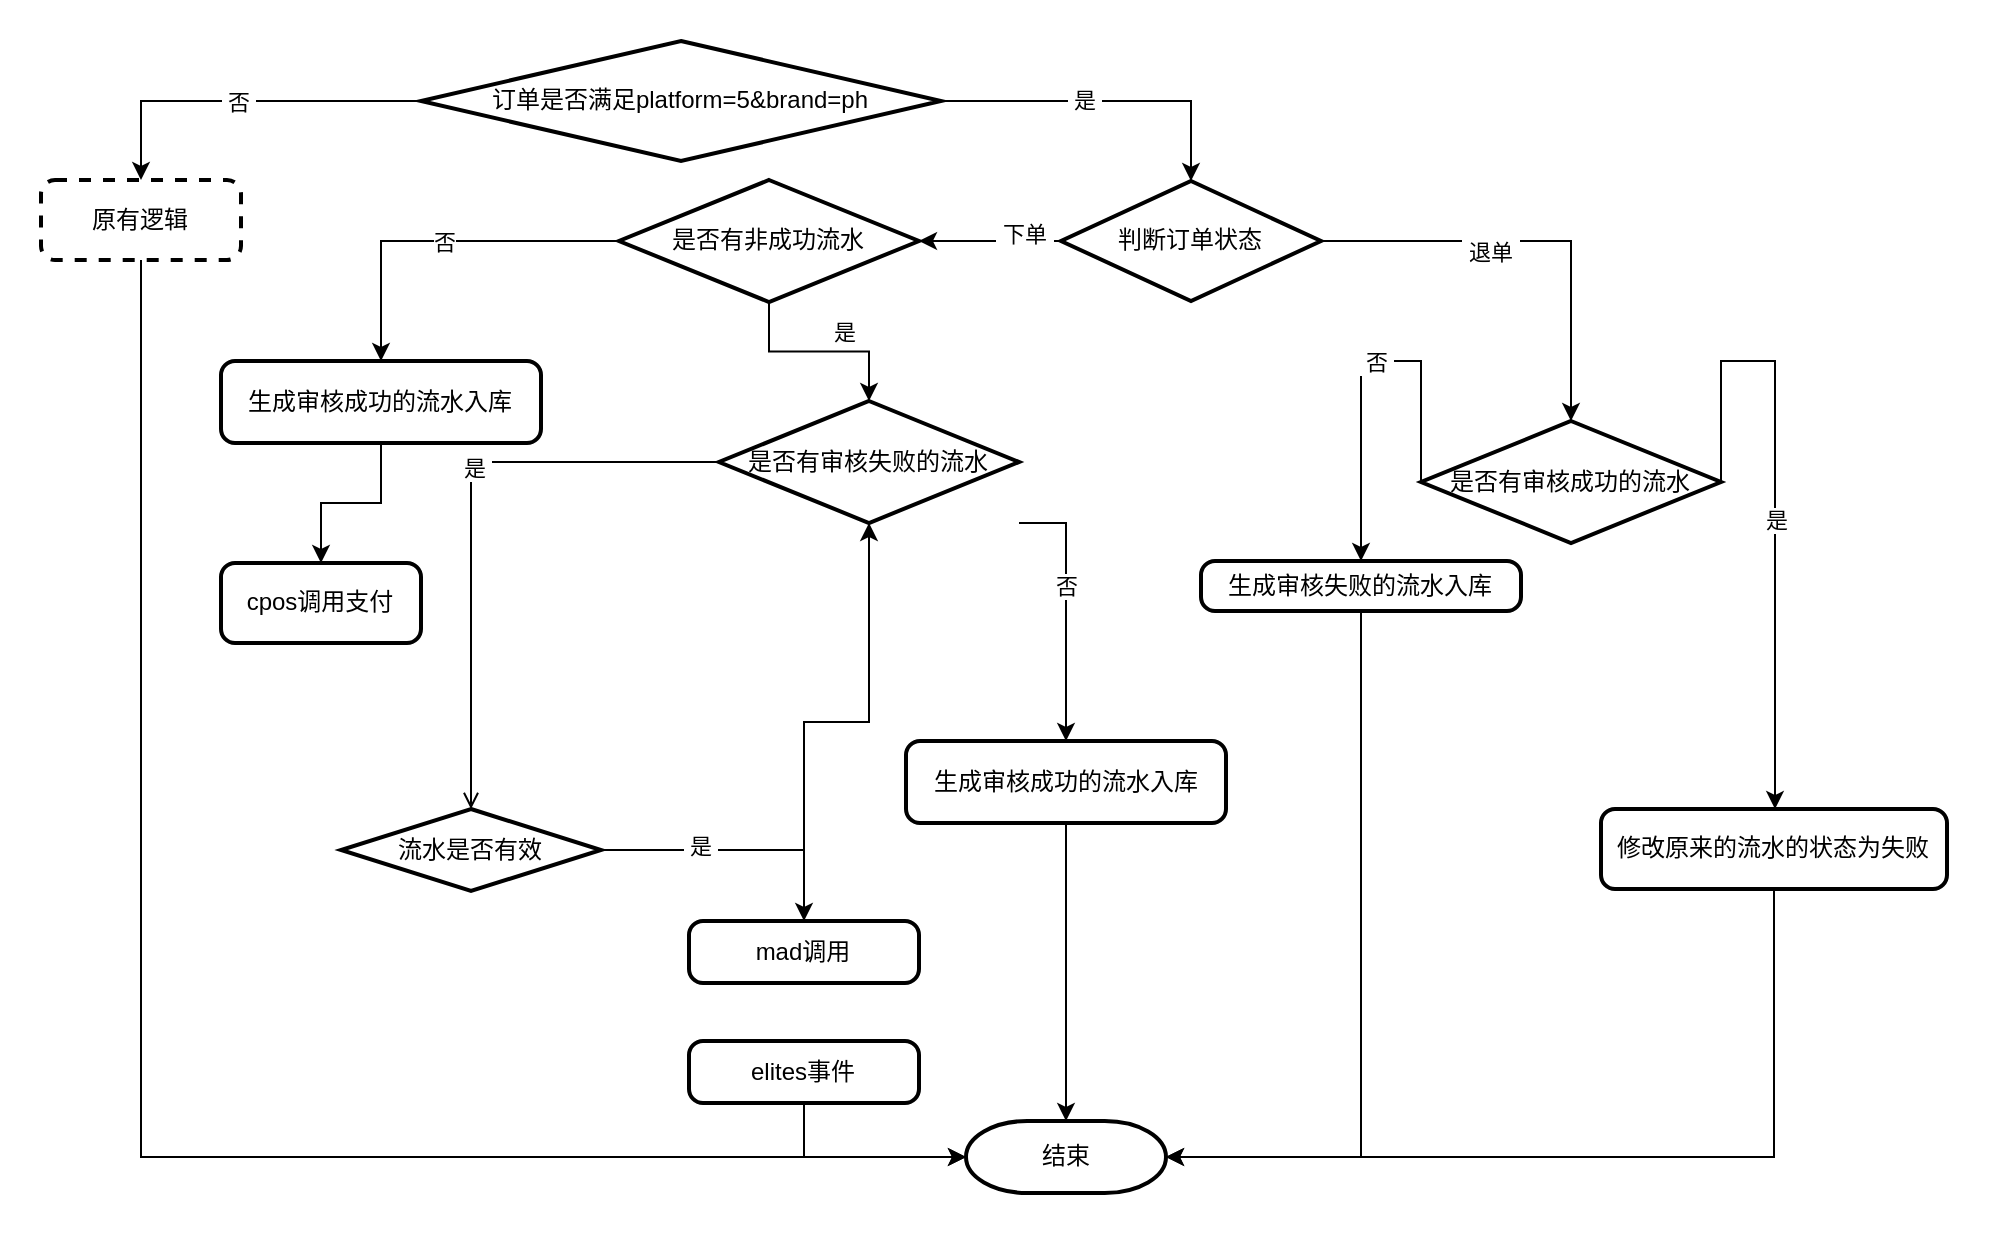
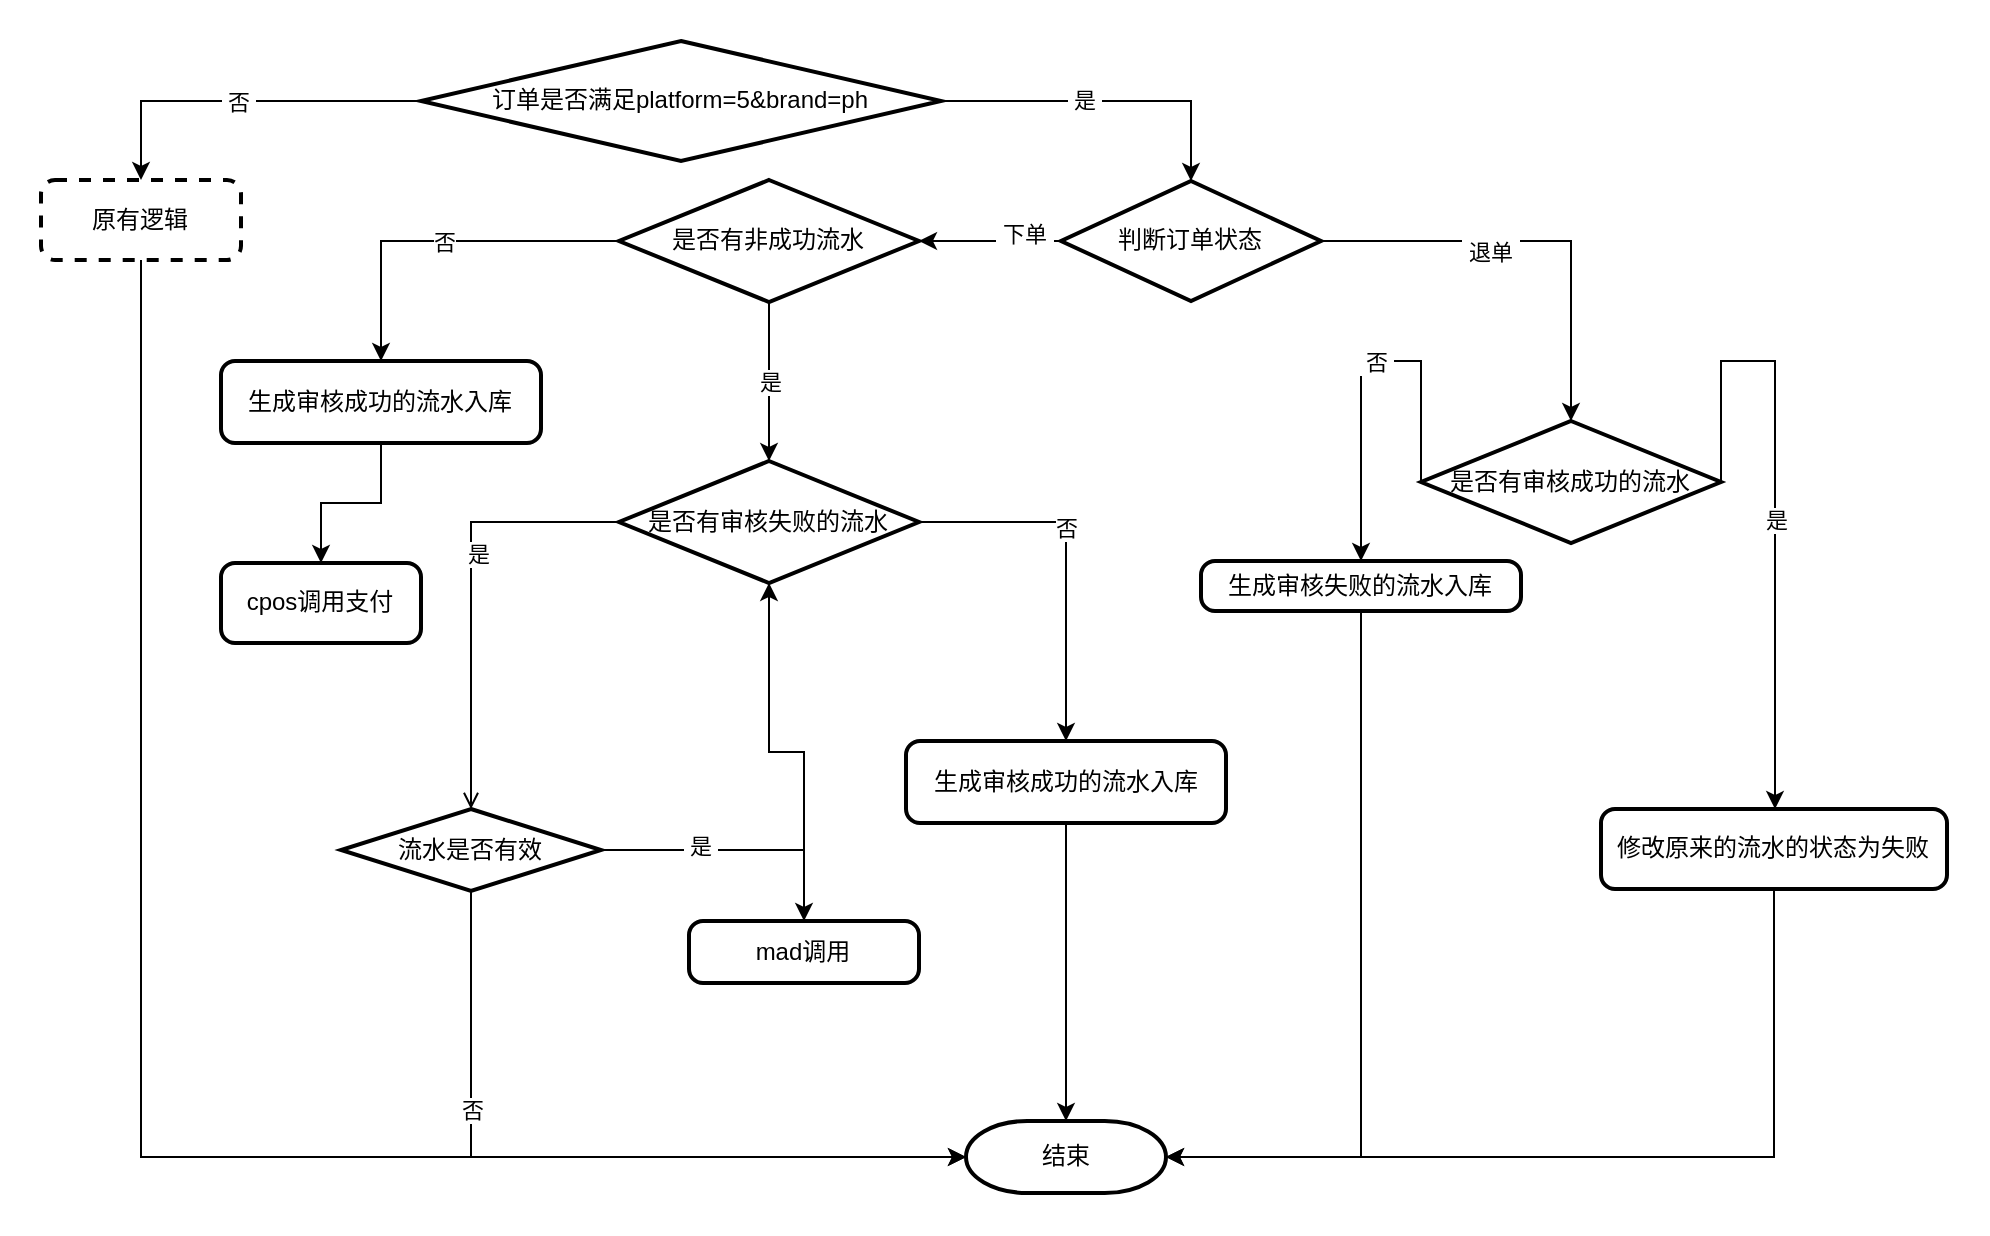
- <mxCell id="20" value="是否有审核失败的流水" style="strokeWidth=2;html=1;shape=mxgraph.flowchart.decision;whiteSpace=wrap;" parent="1" vertex="1"><mxGeometry x="359" y="200" width="150" height="61" as="geometry" /></mxCell>
+ <mxCell id="20" value="是否有审核失败的流水" style="strokeWidth=2;html=1;shape=mxgraph.flowchart.decision;whiteSpace=wrap;" parent="1" vertex="1"><mxGeometry x="309" y="230" width="150" height="61" as="geometry" /></mxCell>
+ <mxCell id="28" style="edgeStyle=orthogonalEdgeStyle;rounded=0;orthogonalLoop=1;jettySize=auto;html=1;entryX=0;entryY=0.5;entryDx=0;entryDy=0;entryPerimeter=0;" parent="1" source="30" target="25" edge="1"><mxGeometry relative="1" as="geometry"><Array as="points"><mxPoint x="235" y="578" /></Array></mxGeometry></mxCell>
+ <mxCell id="29" value="否" style="edgeLabel;html=1;align=center;verticalAlign=middle;resizable=0;points=[];" parent="28" vertex="1" connectable="0"><mxGeometry x="-0.426" relative="1" as="geometry"><mxPoint as="offset" /></mxGeometry></mxCell>
- <mxCell id="24" value="elites事件" style="rounded=1;whiteSpace=wrap;html=1;absoluteArcSize=1;arcSize=14;strokeWidth=2;" parent="1" vertex="1"><mxGeometry x="344" y="520" width="115" height="31" as="geometry" /></mxCell>
- <mxCell id="23" style="edgeStyle=orthogonalEdgeStyle;rounded=0;orthogonalLoop=1;jettySize=auto;html=1;" parent="1" source="24" target="25" edge="1"><mxGeometry relative="1" as="geometry"><Array as="points"><mxPoint x="402" y="578" /></Array></mxGeometry></mxCell>
